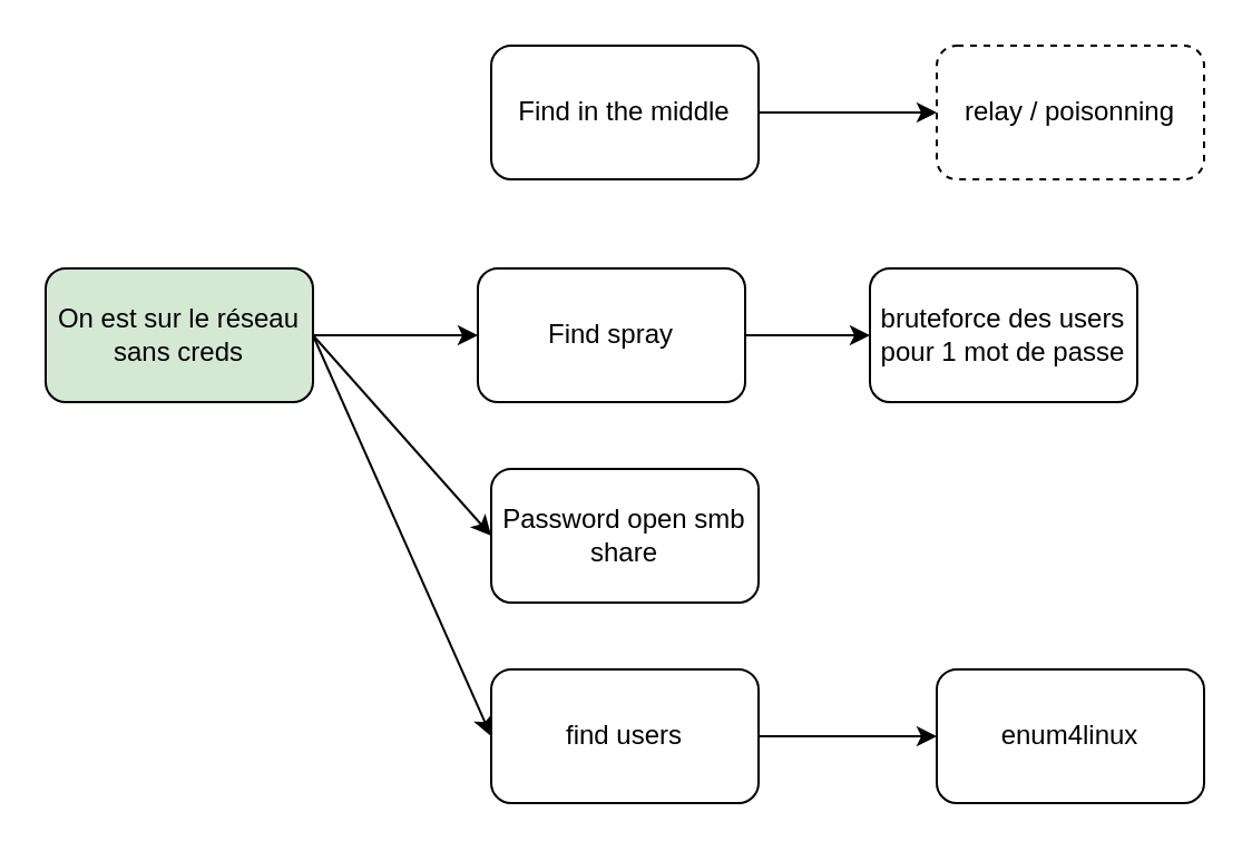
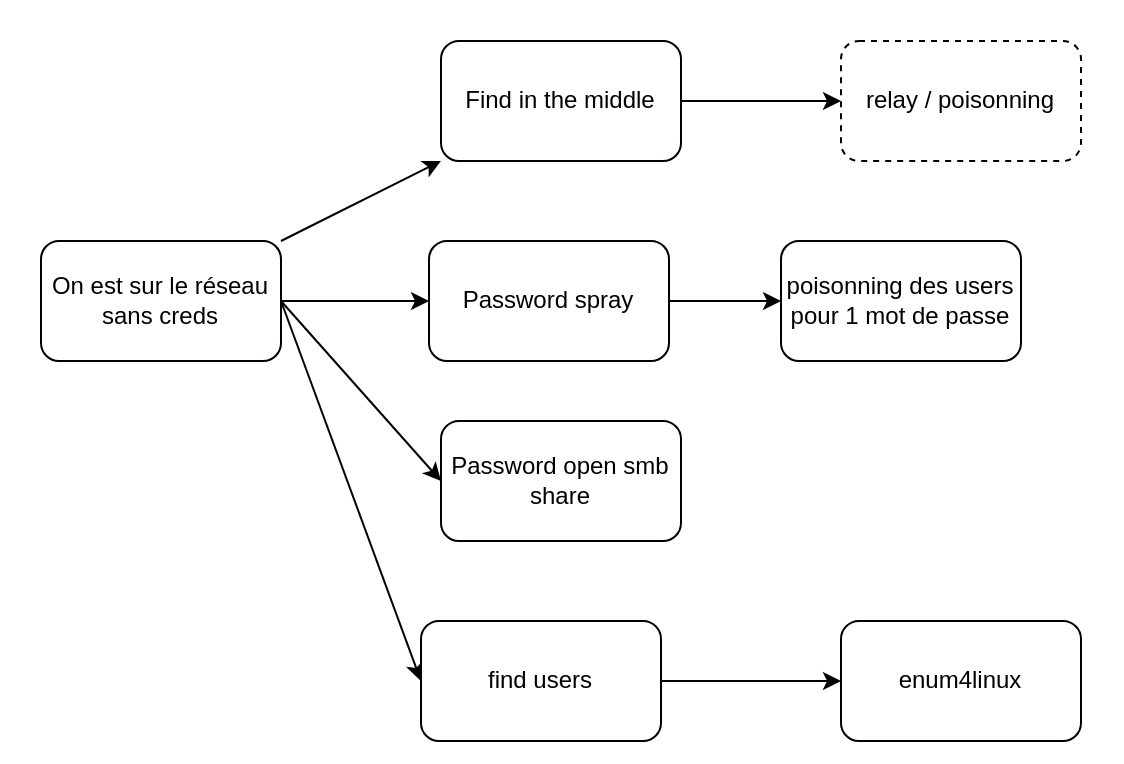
+ <mxCell id="2" value="" style="edgeStyle=none;rounded=0;orthogonalLoop=1;jettySize=auto;html=1;strokeColor=#000000;fontSize=12;" edge="1" parent="1" source="6" target="8"><mxGeometry relative="1" as="geometry" /></mxCell>
- <mxCell id="6" value="On est sur le réseau sans creds" style="rounded=1;whiteSpace=wrap;html=1;fontSize=12;fillColor=#d5e8d4;" vertex="1" parent="1"><mxGeometry x="20" y="120" width="120" height="60" as="geometry" /></mxCell>
+ <mxCell id="6" value="On est sur le réseau sans creds" style="rounded=1;whiteSpace=wrap;html=1;fontSize=12;" vertex="1" parent="1"><mxGeometry x="20" y="120" width="120" height="60" as="geometry" /></mxCell>
- <mxCell id="10" value="Find spray" style="whiteSpace=wrap;html=1;rounded=1;" vertex="1" parent="1"><mxGeometry x="214" y="120" width="120" height="60" as="geometry" /></mxCell>
+ <mxCell id="10" value="Password spray" style="whiteSpace=wrap;html=1;rounded=1;" vertex="1" parent="1"><mxGeometry x="214" y="120" width="120" height="60" as="geometry" /></mxCell>
- <mxCell id="12" value="bruteforce des users pour 1 mot de passe" style="whiteSpace=wrap;html=1;rounded=1;fontSize=12;" vertex="1" parent="1"><mxGeometry x="390" y="120" width="120" height="60" as="geometry" /></mxCell>
+ <mxCell id="12" value="poisonning des users pour 1 mot de passe" style="whiteSpace=wrap;html=1;rounded=1;fontSize=12;" vertex="1" parent="1"><mxGeometry x="390" y="120" width="120" height="60" as="geometry" /></mxCell>
- <mxCell id="15" value="find users" style="rounded=1;whiteSpace=wrap;html=1;fontSize=12;" vertex="1" parent="1"><mxGeometry x="220" y="300" width="120" height="60" as="geometry" /></mxCell>
+ <mxCell id="15" value="find users" style="rounded=1;whiteSpace=wrap;html=1;fontSize=12;" vertex="1" parent="1"><mxGeometry x="210" y="310" width="120" height="60" as="geometry" /></mxCell>
- <mxCell id="16" value="enum4linux" style="whiteSpace=wrap;html=1;rounded=1;" vertex="1" parent="1"><mxGeometry x="420" y="300" width="120" height="60" as="geometry" /></mxCell>
+ <mxCell id="16" value="enum4linux" style="whiteSpace=wrap;html=1;rounded=1;" vertex="1" parent="1"><mxGeometry x="420" y="310" width="120" height="60" as="geometry" /></mxCell>
